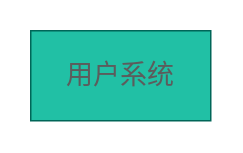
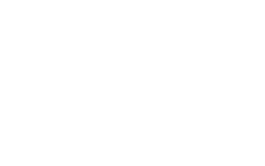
- <mxCell id="2" value="用户系统" style="rounded=0;whiteSpace=wrap;html=1;fillColor=#21C0A5;strokeColor=#006658;fontColor=#5C5C5C;fontSize=18;" vertex="1" parent="1"><mxGeometry x="20" y="20" width="120" height="60" as="geometry" /></mxCell>
